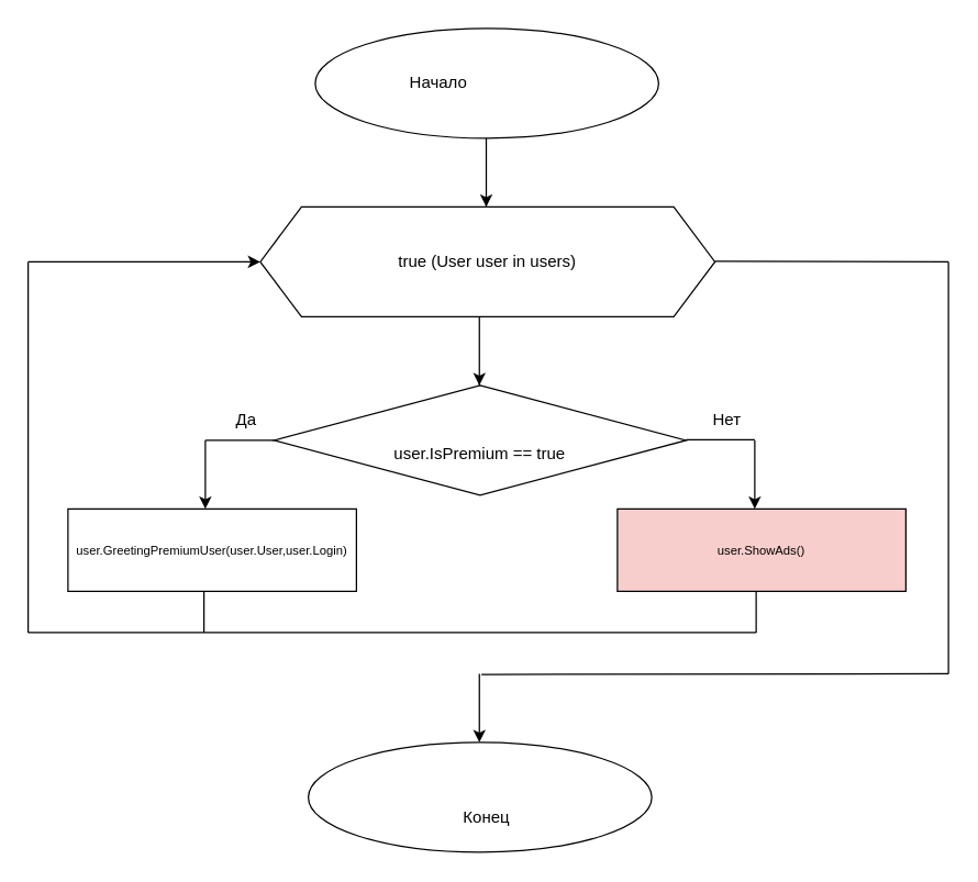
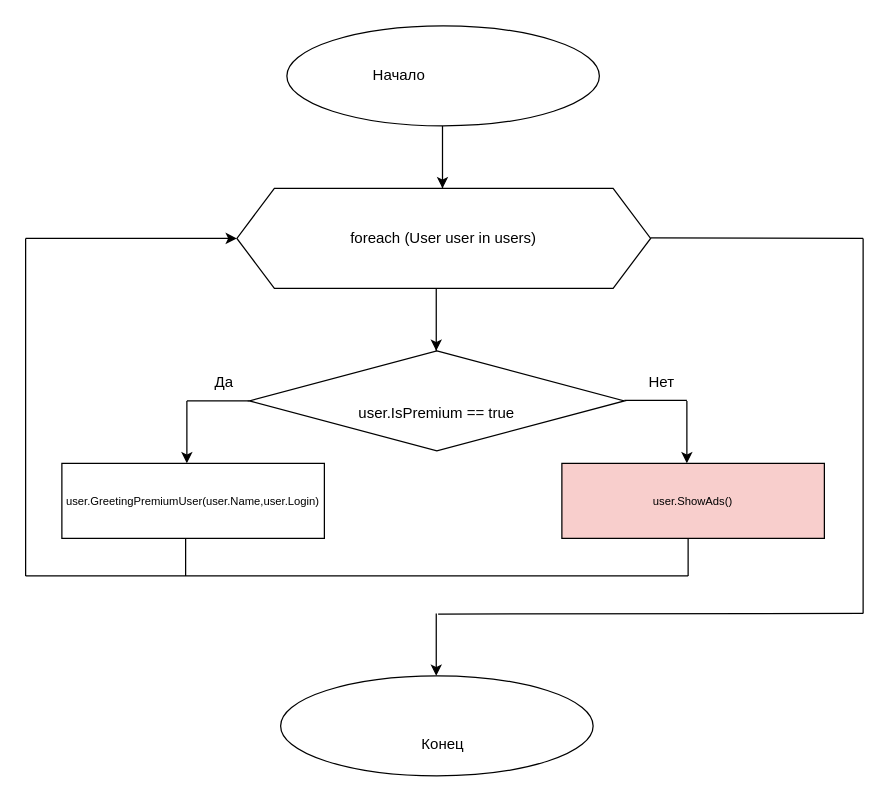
- <mxCell id="13" value="true (User user in users)" style="shape=hexagon;perimeter=hexagonPerimeter2;whiteSpace=wrap;html=1;fixedSize=1;size=30;" vertex="1" parent="1"><mxGeometry x="189" y="150" width="331" height="80" as="geometry" /></mxCell>
+ <mxCell id="13" value="foreach (User user in users)" style="shape=hexagon;perimeter=hexagonPerimeter2;whiteSpace=wrap;html=1;fixedSize=1;size=30;" vertex="1" parent="1"><mxGeometry x="189" y="150" width="331" height="80" as="geometry" /></mxCell>
- <mxCell id="15" value="&lt;font style=&quot;font-size: 9px;&quot;&gt;user.GreetingPremiumUser(user.User,user.Login)&lt;/font&gt;" style="rounded=0;whiteSpace=wrap;html=1;" vertex="1" parent="1"><mxGeometry x="49" y="370" width="210" height="60" as="geometry" /></mxCell>
+ <mxCell id="15" value="&lt;font style=&quot;font-size: 9px;&quot;&gt;user.GreetingPremiumUser(user.Name,user.Login)&lt;/font&gt;" style="rounded=0;whiteSpace=wrap;html=1;" vertex="1" parent="1"><mxGeometry x="49" y="370" width="210" height="60" as="geometry" /></mxCell>
